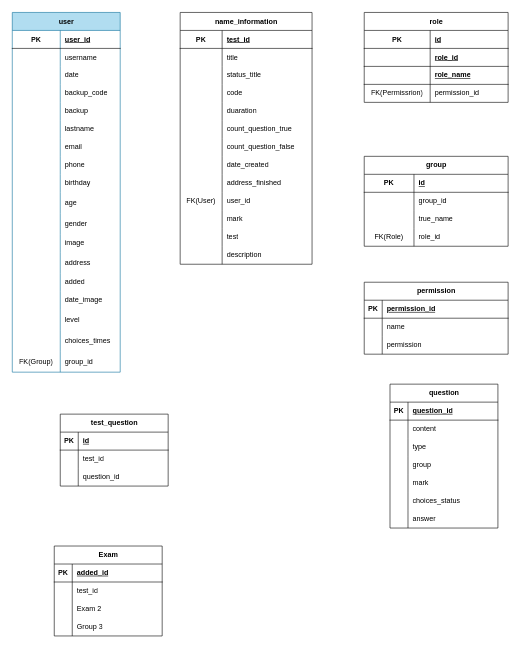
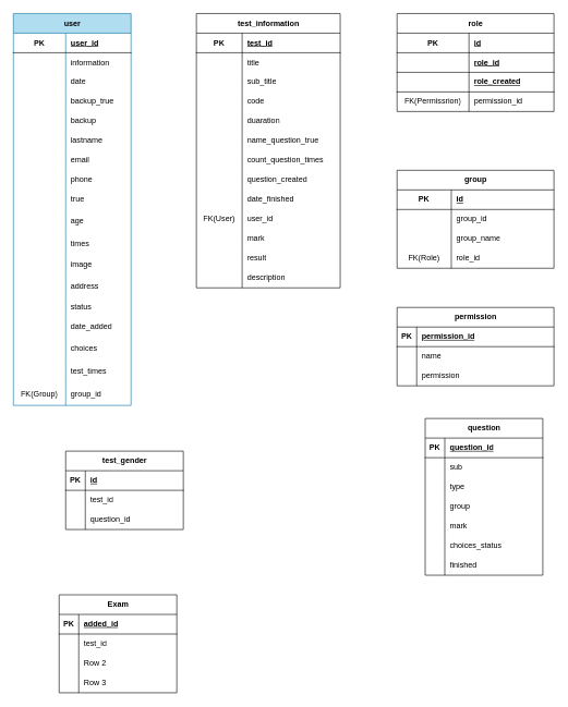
- <mxCell id="2" value="name_information" style="shape=table;startSize=30;container=1;collapsible=1;childLayout=tableLayout;fixedRows=1;rowLines=0;fontStyle=1;align=center;resizeLast=1;html=1;" parent="1" vertex="1"><mxGeometry x="300" y="20" width="220" height="420" as="geometry" /></mxCell>
+ <mxCell id="2" value="test_information" style="shape=table;startSize=30;container=1;collapsible=1;childLayout=tableLayout;fixedRows=1;rowLines=0;fontStyle=1;align=center;resizeLast=1;html=1;" parent="1" vertex="1"><mxGeometry x="300" y="20" width="220" height="420" as="geometry" /></mxCell>
- <mxCell id="71" value="username&lt;span style=&quot;white-space: pre;&quot;&gt; &lt;/span&gt;" style="shape=partialRectangle;connectable=0;fillColor=none;top=0;left=0;bottom=0;right=0;align=left;spacingLeft=6;overflow=hidden;whiteSpace=wrap;html=1;" parent="69" vertex="1"><mxGeometry x="80" width="100" height="30" as="geometry"><mxRectangle width="100" height="30" as="alternateBounds" /></mxGeometry></mxCell>
+ <mxCell id="71" value="information&lt;span style=&quot;white-space: pre;&quot;&gt; &lt;/span&gt;" style="shape=partialRectangle;connectable=0;fillColor=none;top=0;left=0;bottom=0;right=0;align=left;spacingLeft=6;overflow=hidden;whiteSpace=wrap;html=1;" parent="69" vertex="1"><mxGeometry x="80" width="100" height="30" as="geometry"><mxRectangle width="100" height="30" as="alternateBounds" /></mxGeometry></mxCell>
- <mxCell id="11" value="status_title" style="shape=partialRectangle;connectable=0;fillColor=none;top=0;left=0;bottom=0;right=0;align=left;spacingLeft=6;overflow=hidden;whiteSpace=wrap;html=1;" parent="9" vertex="1"><mxGeometry x="70" width="150" height="30" as="geometry"><mxRectangle width="150" height="30" as="alternateBounds" /></mxGeometry></mxCell>
+ <mxCell id="11" value="sub_title" style="shape=partialRectangle;connectable=0;fillColor=none;top=0;left=0;bottom=0;right=0;align=left;spacingLeft=6;overflow=hidden;whiteSpace=wrap;html=1;" parent="9" vertex="1"><mxGeometry x="70" width="150" height="30" as="geometry"><mxRectangle width="150" height="30" as="alternateBounds" /></mxGeometry></mxCell>
- <mxCell id="51" value="role_name" style="shape=partialRectangle;connectable=0;fillColor=none;top=0;left=0;bottom=0;right=0;align=left;spacingLeft=6;fontStyle=5;overflow=hidden;whiteSpace=wrap;html=1;" parent="49" vertex="1"><mxGeometry x="110" width="130" height="30" as="geometry"><mxRectangle width="130" height="30" as="alternateBounds" /></mxGeometry></mxCell>
+ <mxCell id="51" value="role_created" style="shape=partialRectangle;connectable=0;fillColor=none;top=0;left=0;bottom=0;right=0;align=left;spacingLeft=6;fontStyle=5;overflow=hidden;whiteSpace=wrap;html=1;" parent="49" vertex="1"><mxGeometry x="110" width="130" height="30" as="geometry"><mxRectangle width="130" height="30" as="alternateBounds" /></mxGeometry></mxCell>
- <mxCell id="77" value="backup_code" style="shape=partialRectangle;connectable=0;fillColor=none;top=0;left=0;bottom=0;right=0;align=left;spacingLeft=6;overflow=hidden;whiteSpace=wrap;html=1;" vertex="1" parent="75"><mxGeometry x="80" width="100" height="30" as="geometry"><mxRectangle width="100" height="30" as="alternateBounds" /></mxGeometry></mxCell>
+ <mxCell id="77" value="backup_true" style="shape=partialRectangle;connectable=0;fillColor=none;top=0;left=0;bottom=0;right=0;align=left;spacingLeft=6;overflow=hidden;whiteSpace=wrap;html=1;" vertex="1" parent="75"><mxGeometry x="80" width="100" height="30" as="geometry"><mxRectangle width="100" height="30" as="alternateBounds" /></mxGeometry></mxCell>
- <mxCell id="20" value="count_question_true" style="shape=partialRectangle;connectable=0;fillColor=none;top=0;left=0;bottom=0;right=0;align=left;spacingLeft=6;overflow=hidden;whiteSpace=wrap;html=1;" parent="18" vertex="1"><mxGeometry x="70" width="150" height="30" as="geometry"><mxRectangle width="150" height="30" as="alternateBounds" /></mxGeometry></mxCell>
+ <mxCell id="20" value="name_question_true" style="shape=partialRectangle;connectable=0;fillColor=none;top=0;left=0;bottom=0;right=0;align=left;spacingLeft=6;overflow=hidden;whiteSpace=wrap;html=1;" parent="18" vertex="1"><mxGeometry x="70" width="150" height="30" as="geometry"><mxRectangle width="150" height="30" as="alternateBounds" /></mxGeometry></mxCell>
- <mxCell id="23" value="count_question_false" style="shape=partialRectangle;connectable=0;fillColor=none;top=0;left=0;bottom=0;right=0;align=left;spacingLeft=6;overflow=hidden;whiteSpace=wrap;html=1;" parent="21" vertex="1"><mxGeometry x="70" width="150" height="30" as="geometry"><mxRectangle width="150" height="30" as="alternateBounds" /></mxGeometry></mxCell>
+ <mxCell id="23" value="count_question_times" style="shape=partialRectangle;connectable=0;fillColor=none;top=0;left=0;bottom=0;right=0;align=left;spacingLeft=6;overflow=hidden;whiteSpace=wrap;html=1;" parent="21" vertex="1"><mxGeometry x="70" width="150" height="30" as="geometry"><mxRectangle width="150" height="30" as="alternateBounds" /></mxGeometry></mxCell>
- <mxCell id="26" value="date_created" style="shape=partialRectangle;connectable=0;fillColor=none;top=0;left=0;bottom=0;right=0;align=left;spacingLeft=6;overflow=hidden;whiteSpace=wrap;html=1;" parent="24" vertex="1"><mxGeometry x="70" width="150" height="30" as="geometry"><mxRectangle width="150" height="30" as="alternateBounds" /></mxGeometry></mxCell>
+ <mxCell id="26" value="question_created" style="shape=partialRectangle;connectable=0;fillColor=none;top=0;left=0;bottom=0;right=0;align=left;spacingLeft=6;overflow=hidden;whiteSpace=wrap;html=1;" parent="24" vertex="1"><mxGeometry x="70" width="150" height="30" as="geometry"><mxRectangle width="150" height="30" as="alternateBounds" /></mxGeometry></mxCell>
- <mxCell id="92" value="birthday" style="shape=partialRectangle;connectable=0;fillColor=none;top=0;left=0;bottom=0;right=0;align=left;spacingLeft=6;overflow=hidden;whiteSpace=wrap;html=1;" vertex="1" parent="90"><mxGeometry x="80" width="100" height="30" as="geometry"><mxRectangle width="100" height="30" as="alternateBounds" /></mxGeometry></mxCell>
+ <mxCell id="92" value="true" style="shape=partialRectangle;connectable=0;fillColor=none;top=0;left=0;bottom=0;right=0;align=left;spacingLeft=6;overflow=hidden;whiteSpace=wrap;html=1;" vertex="1" parent="90"><mxGeometry x="80" width="100" height="30" as="geometry"><mxRectangle width="100" height="30" as="alternateBounds" /></mxGeometry></mxCell>
- <mxCell id="29" value="address_finished" style="shape=partialRectangle;connectable=0;fillColor=none;top=0;left=0;bottom=0;right=0;align=left;spacingLeft=6;overflow=hidden;whiteSpace=wrap;html=1;" parent="27" vertex="1"><mxGeometry x="70" width="150" height="30" as="geometry"><mxRectangle width="150" height="30" as="alternateBounds" /></mxGeometry></mxCell>
+ <mxCell id="29" value="date_finished" style="shape=partialRectangle;connectable=0;fillColor=none;top=0;left=0;bottom=0;right=0;align=left;spacingLeft=6;overflow=hidden;whiteSpace=wrap;html=1;" parent="27" vertex="1"><mxGeometry x="70" width="150" height="30" as="geometry"><mxRectangle width="150" height="30" as="alternateBounds" /></mxGeometry></mxCell>
- <mxCell id="129" value="true_name" style="shape=partialRectangle;connectable=0;fillColor=none;top=0;left=0;bottom=0;right=0;align=left;spacingLeft=6;overflow=hidden;whiteSpace=wrap;html=1;" parent="127" vertex="1"><mxGeometry x="83" width="157" height="30" as="geometry"><mxRectangle width="157" height="30" as="alternateBounds" /></mxGeometry></mxCell>
+ <mxCell id="129" value="group_name" style="shape=partialRectangle;connectable=0;fillColor=none;top=0;left=0;bottom=0;right=0;align=left;spacingLeft=6;overflow=hidden;whiteSpace=wrap;html=1;" parent="127" vertex="1"><mxGeometry x="83" width="157" height="30" as="geometry"><mxRectangle width="157" height="30" as="alternateBounds" /></mxGeometry></mxCell>
- <mxCell id="98" value="gender" style="shape=partialRectangle;connectable=0;fillColor=none;top=0;left=0;bottom=0;right=0;align=left;spacingLeft=6;overflow=hidden;whiteSpace=wrap;html=1;" parent="96" vertex="1"><mxGeometry x="80" width="100" height="35" as="geometry"><mxRectangle width="100" height="35" as="alternateBounds" /></mxGeometry></mxCell>
+ <mxCell id="98" value="times" style="shape=partialRectangle;connectable=0;fillColor=none;top=0;left=0;bottom=0;right=0;align=left;spacingLeft=6;overflow=hidden;whiteSpace=wrap;html=1;" parent="96" vertex="1"><mxGeometry x="80" width="100" height="35" as="geometry"><mxRectangle width="100" height="35" as="alternateBounds" /></mxGeometry></mxCell>
- <mxCell id="38" value="test" style="shape=partialRectangle;connectable=0;fillColor=none;top=0;left=0;bottom=0;right=0;align=left;spacingLeft=6;overflow=hidden;whiteSpace=wrap;html=1;" parent="36" vertex="1"><mxGeometry x="70" width="150" height="30" as="geometry"><mxRectangle width="150" height="30" as="alternateBounds" /></mxGeometry></mxCell>
+ <mxCell id="38" value="result" style="shape=partialRectangle;connectable=0;fillColor=none;top=0;left=0;bottom=0;right=0;align=left;spacingLeft=6;overflow=hidden;whiteSpace=wrap;html=1;" parent="36" vertex="1"><mxGeometry x="70" width="150" height="30" as="geometry"><mxRectangle width="150" height="30" as="alternateBounds" /></mxGeometry></mxCell>
- <mxCell id="107" value="added" style="shape=partialRectangle;connectable=0;fillColor=none;top=0;left=0;bottom=0;right=0;align=left;spacingLeft=6;overflow=hidden;whiteSpace=wrap;html=1;" parent="105" vertex="1"><mxGeometry x="80" width="100" height="30" as="geometry"><mxRectangle width="100" height="30" as="alternateBounds" /></mxGeometry></mxCell>
+ <mxCell id="107" value="status" style="shape=partialRectangle;connectable=0;fillColor=none;top=0;left=0;bottom=0;right=0;align=left;spacingLeft=6;overflow=hidden;whiteSpace=wrap;html=1;" parent="105" vertex="1"><mxGeometry x="80" width="100" height="30" as="geometry"><mxRectangle width="100" height="30" as="alternateBounds" /></mxGeometry></mxCell>
- <mxCell id="110" value="date_image" style="shape=partialRectangle;connectable=0;fillColor=none;top=0;left=0;bottom=0;right=0;align=left;spacingLeft=6;overflow=hidden;whiteSpace=wrap;html=1;" parent="108" vertex="1"><mxGeometry x="80" width="100" height="30" as="geometry"><mxRectangle width="100" height="30" as="alternateBounds" /></mxGeometry></mxCell>
+ <mxCell id="110" value="date_added" style="shape=partialRectangle;connectable=0;fillColor=none;top=0;left=0;bottom=0;right=0;align=left;spacingLeft=6;overflow=hidden;whiteSpace=wrap;html=1;" parent="108" vertex="1"><mxGeometry x="80" width="100" height="30" as="geometry"><mxRectangle width="100" height="30" as="alternateBounds" /></mxGeometry></mxCell>
- <mxCell id="113" value="level" style="shape=partialRectangle;connectable=0;fillColor=none;top=0;left=0;bottom=0;right=0;align=left;spacingLeft=6;overflow=hidden;whiteSpace=wrap;html=1;" parent="111" vertex="1"><mxGeometry x="80" width="100" height="35" as="geometry"><mxRectangle width="100" height="35" as="alternateBounds" /></mxGeometry></mxCell>
+ <mxCell id="113" value="choices" style="shape=partialRectangle;connectable=0;fillColor=none;top=0;left=0;bottom=0;right=0;align=left;spacingLeft=6;overflow=hidden;whiteSpace=wrap;html=1;" parent="111" vertex="1"><mxGeometry x="80" width="100" height="35" as="geometry"><mxRectangle width="100" height="35" as="alternateBounds" /></mxGeometry></mxCell>
- <mxCell id="116" value="choices_times" style="shape=partialRectangle;connectable=0;fillColor=none;top=0;left=0;bottom=0;right=0;align=left;spacingLeft=6;overflow=hidden;whiteSpace=wrap;html=1;" parent="114" vertex="1"><mxGeometry x="80" width="100" height="35" as="geometry"><mxRectangle width="100" height="35" as="alternateBounds" /></mxGeometry></mxCell>
+ <mxCell id="116" value="test_times" style="shape=partialRectangle;connectable=0;fillColor=none;top=0;left=0;bottom=0;right=0;align=left;spacingLeft=6;overflow=hidden;whiteSpace=wrap;html=1;" parent="114" vertex="1"><mxGeometry x="80" width="100" height="35" as="geometry"><mxRectangle width="100" height="35" as="alternateBounds" /></mxGeometry></mxCell>
- <mxCell id="155" value="test_question" style="shape=table;startSize=30;container=1;collapsible=1;childLayout=tableLayout;fixedRows=1;rowLines=0;fontStyle=1;align=center;resizeLast=1;html=1;" parent="1" vertex="1"><mxGeometry x="100" y="690" width="180" height="120" as="geometry" /></mxCell>
+ <mxCell id="155" value="test_gender" style="shape=table;startSize=30;container=1;collapsible=1;childLayout=tableLayout;fixedRows=1;rowLines=0;fontStyle=1;align=center;resizeLast=1;html=1;" parent="1" vertex="1"><mxGeometry x="100" y="690" width="180" height="120" as="geometry" /></mxCell>
- <mxCell id="139" value="content" style="shape=partialRectangle;connectable=0;fillColor=none;top=0;left=0;bottom=0;right=0;align=left;spacingLeft=6;overflow=hidden;whiteSpace=wrap;html=1;" parent="137" vertex="1"><mxGeometry x="30" width="150" height="30" as="geometry"><mxRectangle width="150" height="30" as="alternateBounds" /></mxGeometry></mxCell>
+ <mxCell id="139" value="sub" style="shape=partialRectangle;connectable=0;fillColor=none;top=0;left=0;bottom=0;right=0;align=left;spacingLeft=6;overflow=hidden;whiteSpace=wrap;html=1;" parent="137" vertex="1"><mxGeometry x="30" width="150" height="30" as="geometry"><mxRectangle width="150" height="30" as="alternateBounds" /></mxGeometry></mxCell>
- <mxCell id="154" value="answer" style="shape=partialRectangle;connectable=0;fillColor=none;top=0;left=0;bottom=0;right=0;align=left;spacingLeft=6;overflow=hidden;whiteSpace=wrap;html=1;" parent="152" vertex="1"><mxGeometry x="30" width="150" height="30" as="geometry"><mxRectangle width="150" height="30" as="alternateBounds" /></mxGeometry></mxCell>
+ <mxCell id="154" value="finished" style="shape=partialRectangle;connectable=0;fillColor=none;top=0;left=0;bottom=0;right=0;align=left;spacingLeft=6;overflow=hidden;whiteSpace=wrap;html=1;" parent="152" vertex="1"><mxGeometry x="30" width="150" height="30" as="geometry"><mxRectangle width="150" height="30" as="alternateBounds" /></mxGeometry></mxCell>
- <mxCell id="174" value="Exam 2" style="shape=partialRectangle;connectable=0;fillColor=none;top=0;left=0;bottom=0;right=0;align=left;spacingLeft=6;overflow=hidden;whiteSpace=wrap;html=1;" vertex="1" parent="172"><mxGeometry x="30" width="150" height="30" as="geometry"><mxRectangle width="150" height="30" as="alternateBounds" /></mxGeometry></mxCell>
+ <mxCell id="174" value="Row 2" style="shape=partialRectangle;connectable=0;fillColor=none;top=0;left=0;bottom=0;right=0;align=left;spacingLeft=6;overflow=hidden;whiteSpace=wrap;html=1;" vertex="1" parent="172"><mxGeometry x="30" width="150" height="30" as="geometry"><mxRectangle width="150" height="30" as="alternateBounds" /></mxGeometry></mxCell>
- <mxCell id="177" value="Group 3" style="shape=partialRectangle;connectable=0;fillColor=none;top=0;left=0;bottom=0;right=0;align=left;spacingLeft=6;overflow=hidden;whiteSpace=wrap;html=1;" vertex="1" parent="175"><mxGeometry x="30" width="150" height="30" as="geometry"><mxRectangle width="150" height="30" as="alternateBounds" /></mxGeometry></mxCell>
+ <mxCell id="177" value="Row 3" style="shape=partialRectangle;connectable=0;fillColor=none;top=0;left=0;bottom=0;right=0;align=left;spacingLeft=6;overflow=hidden;whiteSpace=wrap;html=1;" vertex="1" parent="175"><mxGeometry x="30" width="150" height="30" as="geometry"><mxRectangle width="150" height="30" as="alternateBounds" /></mxGeometry></mxCell>
